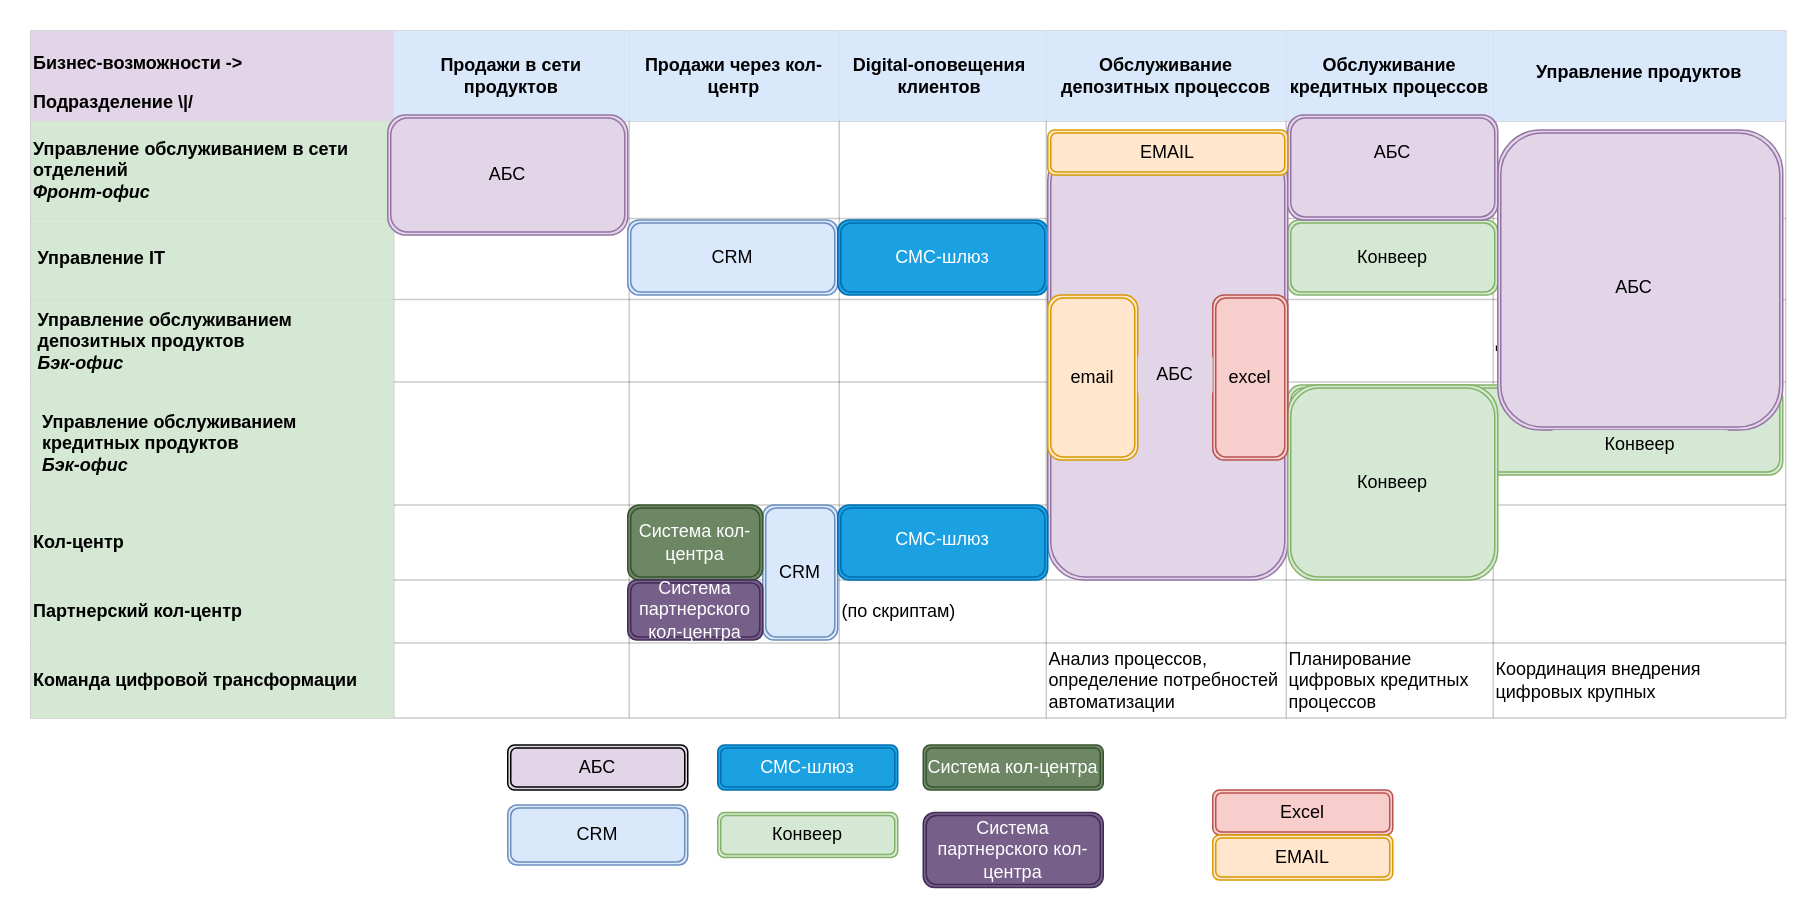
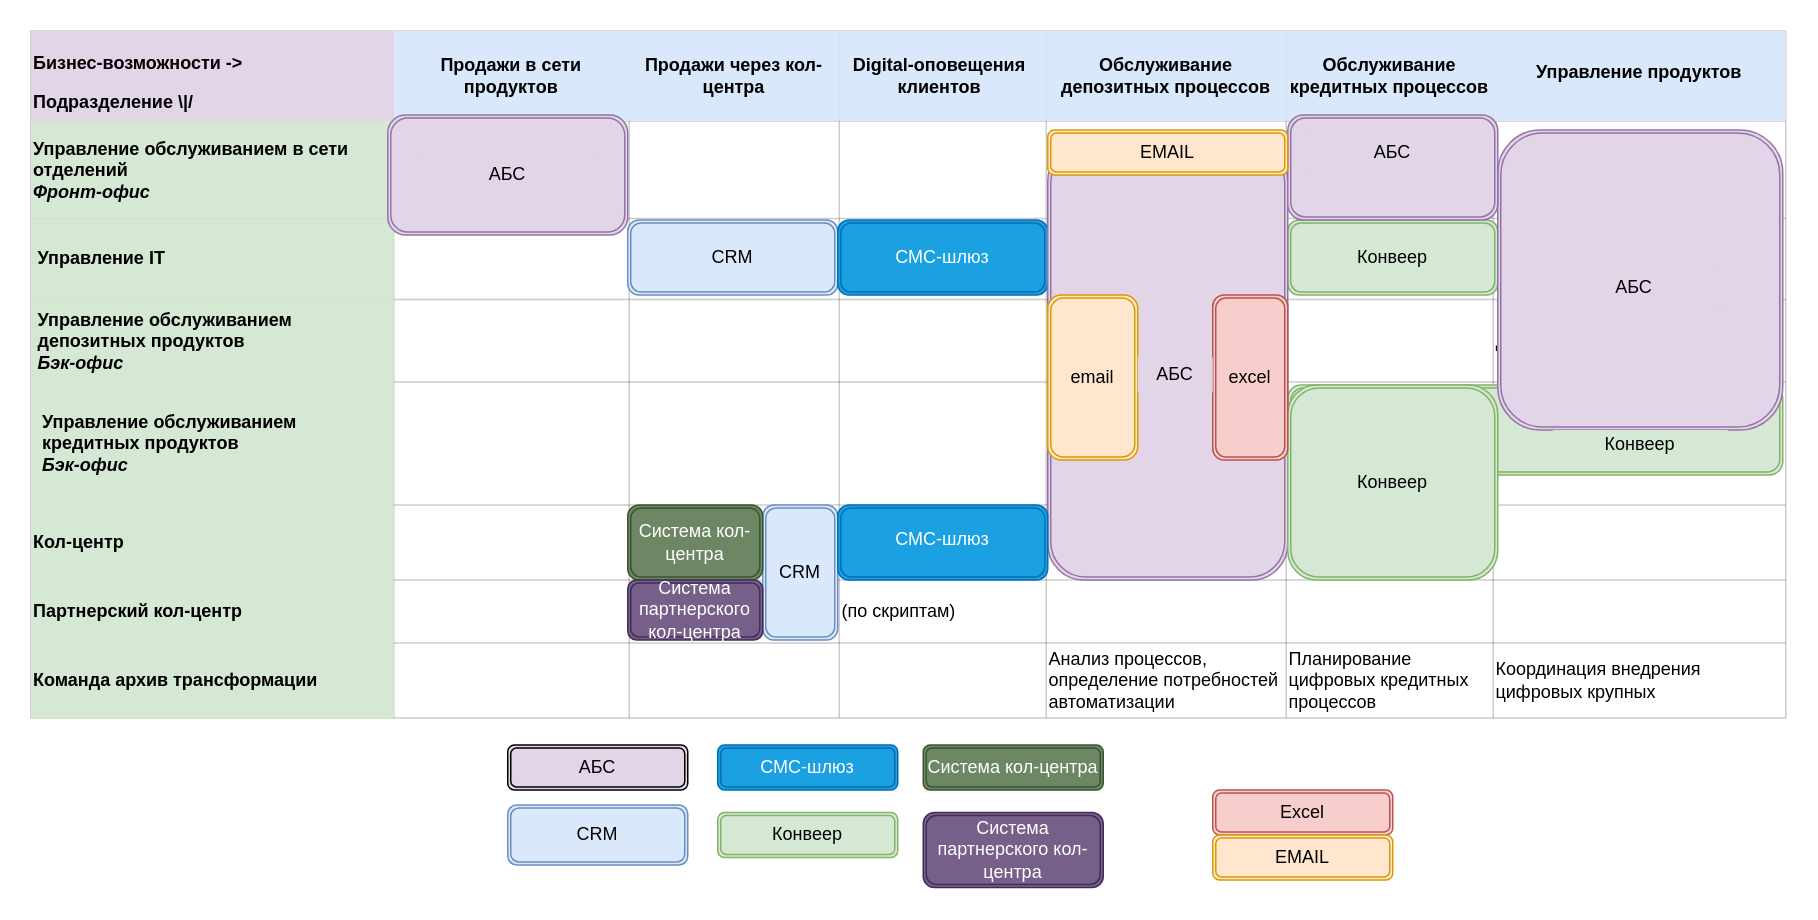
- <mxCell id="6" value="&lt;span style=&quot;font-weight: 700;&quot;&gt;Продажи через кол-центр&lt;/span&gt;" style="shape=partialRectangle;html=1;whiteSpace=wrap;connectable=0;strokeColor=#6c8ebf;overflow=hidden;fillColor=#dae8fc;top=0;left=0;bottom=0;right=0;pointerEvents=1;align=center;" parent="3" vertex="1"><mxGeometry x="399" width="140" height="60" as="geometry"><mxRectangle width="140" height="60" as="alternateBounds" /></mxGeometry></mxCell>
+ <mxCell id="6" value="&lt;span style=&quot;font-weight: 700;&quot;&gt;Продажи через кол-центра&lt;/span&gt;" style="shape=partialRectangle;html=1;whiteSpace=wrap;connectable=0;strokeColor=#6c8ebf;overflow=hidden;fillColor=#dae8fc;top=0;left=0;bottom=0;right=0;pointerEvents=1;align=center;" parent="3" vertex="1"><mxGeometry x="399" width="140" height="60" as="geometry"><mxRectangle width="140" height="60" as="alternateBounds" /></mxGeometry></mxCell>
- <mxCell id="60" value="&lt;b&gt;Команда цифровой трансформации&lt;/b&gt;" style="shape=partialRectangle;html=1;whiteSpace=wrap;connectable=0;strokeColor=#82b366;overflow=hidden;fillColor=#d5e8d4;top=0;left=0;bottom=0;right=0;pointerEvents=1;align=left;" parent="59" vertex="1"><mxGeometry width="242" height="50" as="geometry"><mxRectangle width="242" height="50" as="alternateBounds" /></mxGeometry></mxCell>
+ <mxCell id="60" value="&lt;b&gt;Команда архив трансформации&lt;/b&gt;" style="shape=partialRectangle;html=1;whiteSpace=wrap;connectable=0;strokeColor=#82b366;overflow=hidden;fillColor=#d5e8d4;top=0;left=0;bottom=0;right=0;pointerEvents=1;align=left;" parent="59" vertex="1"><mxGeometry width="242" height="50" as="geometry"><mxRectangle width="242" height="50" as="alternateBounds" /></mxGeometry></mxCell>
